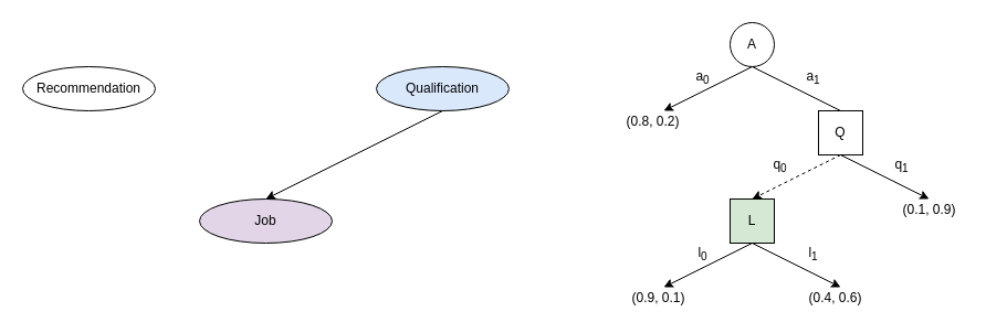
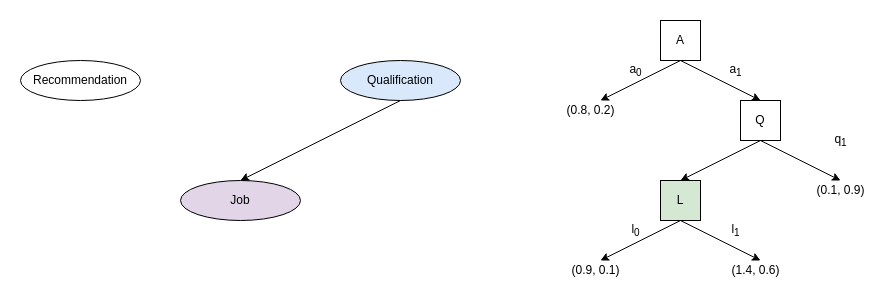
- <mxCell id="6" value="A" style="ellipse;whiteSpace=wrap;html=1;" vertex="1" parent="1"><mxGeometry x="660" y="20" width="40" height="40" as="geometry" /></mxCell>
+ <mxCell id="6" value="A" style="rounded=0;whiteSpace=wrap;html=1;" vertex="1" parent="1"><mxGeometry x="660" y="20" width="40" height="40" as="geometry" /></mxCell>
- <mxCell id="9" value="" style="endArrow=none;html=1;exitX=0.5;exitY=1;exitDx=0;exitDy=0;entryX=0.5;entryY=0;entryDx=0;entryDy=0;" edge="1" parent="1" source="6" target="7"><mxGeometry width="50" height="50" relative="1" as="geometry"><mxPoint x="380" y="420" as="sourcePoint" /><mxPoint x="430" y="370" as="targetPoint" /></mxGeometry></mxCell>
+ <mxCell id="9" value="" style="endArrow=classic;html=1;exitX=0.5;exitY=1;exitDx=0;exitDy=0;entryX=0.5;entryY=0;entryDx=0;entryDy=0;" edge="1" parent="1" source="6" target="7"><mxGeometry width="50" height="50" relative="1" as="geometry"><mxPoint x="380" y="420" as="sourcePoint" /><mxPoint x="430" y="370" as="targetPoint" /></mxGeometry></mxCell>
- <mxCell id="17" value="q&lt;sub&gt;0&lt;/sub&gt;" style="text;html=1;align=center;verticalAlign=middle;resizable=0;points=[];autosize=1;" vertex="1" parent="1"><mxGeometry x="690" y="140" width="30" height="20" as="geometry" /></mxCell>
- <mxCell id="18" value="q&lt;sub&gt;1&lt;/sub&gt;" style="text;html=1;align=center;verticalAlign=middle;resizable=0;points=[];autosize=1;" vertex="1" parent="1"><mxGeometry x="800" y="140" width="30" height="20" as="geometry" /></mxCell>
+ <mxCell id="18" value="q&lt;sub&gt;1&lt;/sub&gt;" style="text;html=1;align=center;verticalAlign=middle;resizable=0;points=[];autosize=1;" vertex="1" parent="1"><mxGeometry x="825" y="130" width="30" height="20" as="geometry" /></mxCell>
- <mxCell id="11" value="" style="endArrow=classic;html=1;exitX=0.5;exitY=1;exitDx=0;exitDy=0;entryX=0.5;entryY=0;entryDx=0;entryDy=0;dashed=1;" edge="1" parent="1" source="7" target="8"><mxGeometry width="50" height="50" relative="1" as="geometry"><mxPoint x="380" y="420" as="sourcePoint" /><mxPoint x="430" y="370" as="targetPoint" /></mxGeometry></mxCell>
+ <mxCell id="11" value="" style="endArrow=classic;html=1;exitX=0.5;exitY=1;exitDx=0;exitDy=0;entryX=0.5;entryY=0;entryDx=0;entryDy=0;" edge="1" parent="1" source="7" target="8"><mxGeometry width="50" height="50" relative="1" as="geometry"><mxPoint x="380" y="420" as="sourcePoint" /><mxPoint x="430" y="370" as="targetPoint" /></mxGeometry></mxCell>
- <mxCell id="23" value="(0.4, 0.6)" style="text;html=1;align=center;verticalAlign=middle;resizable=0;points=[];autosize=1;" vertex="1" parent="1"><mxGeometry x="725" y="260" width="60" height="20" as="geometry" /></mxCell>
+ <mxCell id="23" value="(1.4, 0.6)" style="text;html=1;align=center;verticalAlign=middle;resizable=0;points=[];autosize=1;" vertex="1" parent="1"><mxGeometry x="725" y="260" width="60" height="20" as="geometry" /></mxCell>
